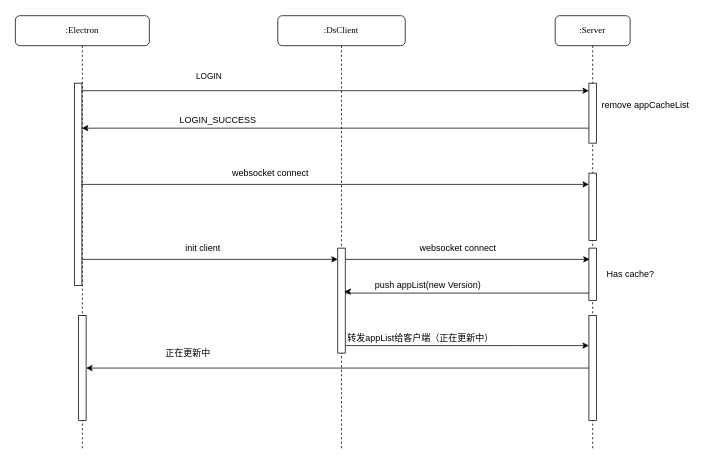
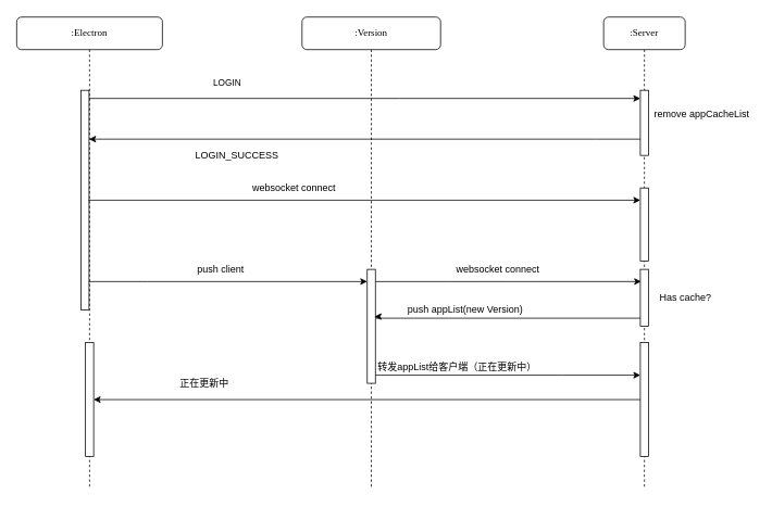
- <mxCell id="2" value=":DsClient" style="shape=umlLifeline;perimeter=lifelinePerimeter;whiteSpace=wrap;html=1;container=1;collapsible=0;recursiveResize=0;outlineConnect=0;rounded=1;shadow=0;comic=0;labelBackgroundColor=none;strokeWidth=1;fontFamily=Verdana;fontSize=12;align=center;" parent="1" vertex="1"><mxGeometry x="370" y="20" width="170" height="580" as="geometry" /></mxCell>
+ <mxCell id="2" value=":Version" style="shape=umlLifeline;perimeter=lifelinePerimeter;whiteSpace=wrap;html=1;container=1;collapsible=0;recursiveResize=0;outlineConnect=0;rounded=1;shadow=0;comic=0;labelBackgroundColor=none;strokeWidth=1;fontFamily=Verdana;fontSize=12;align=center;" parent="1" vertex="1"><mxGeometry x="370" y="20" width="170" height="580" as="geometry" /></mxCell>
- <mxCell id="10" value="LOGIN_SUCCESS" style="text;html=1;align=center;verticalAlign=middle;resizable=0;points=[];autosize=1;strokeColor=none;" vertex="1" parent="1"><mxGeometry x="230" y="150" width="120" height="20" as="geometry" /></mxCell>
+ <mxCell id="10" value="LOGIN_SUCCESS" style="text;html=1;align=center;verticalAlign=middle;resizable=0;points=[];autosize=1;strokeColor=none;" vertex="1" parent="1"><mxGeometry x="230" y="180" width="120" height="20" as="geometry" /></mxCell>
- <mxCell id="15" value="init client" style="text;html=1;align=center;verticalAlign=middle;resizable=0;points=[];autosize=1;strokeColor=none;" vertex="1" parent="1"><mxGeometry x="240" y="320" width="60" height="20" as="geometry" /></mxCell>
+ <mxCell id="15" value="push client" style="text;html=1;align=center;verticalAlign=middle;resizable=0;points=[];autosize=1;strokeColor=none;" vertex="1" parent="1"><mxGeometry x="240" y="320" width="60" height="20" as="geometry" /></mxCell>
